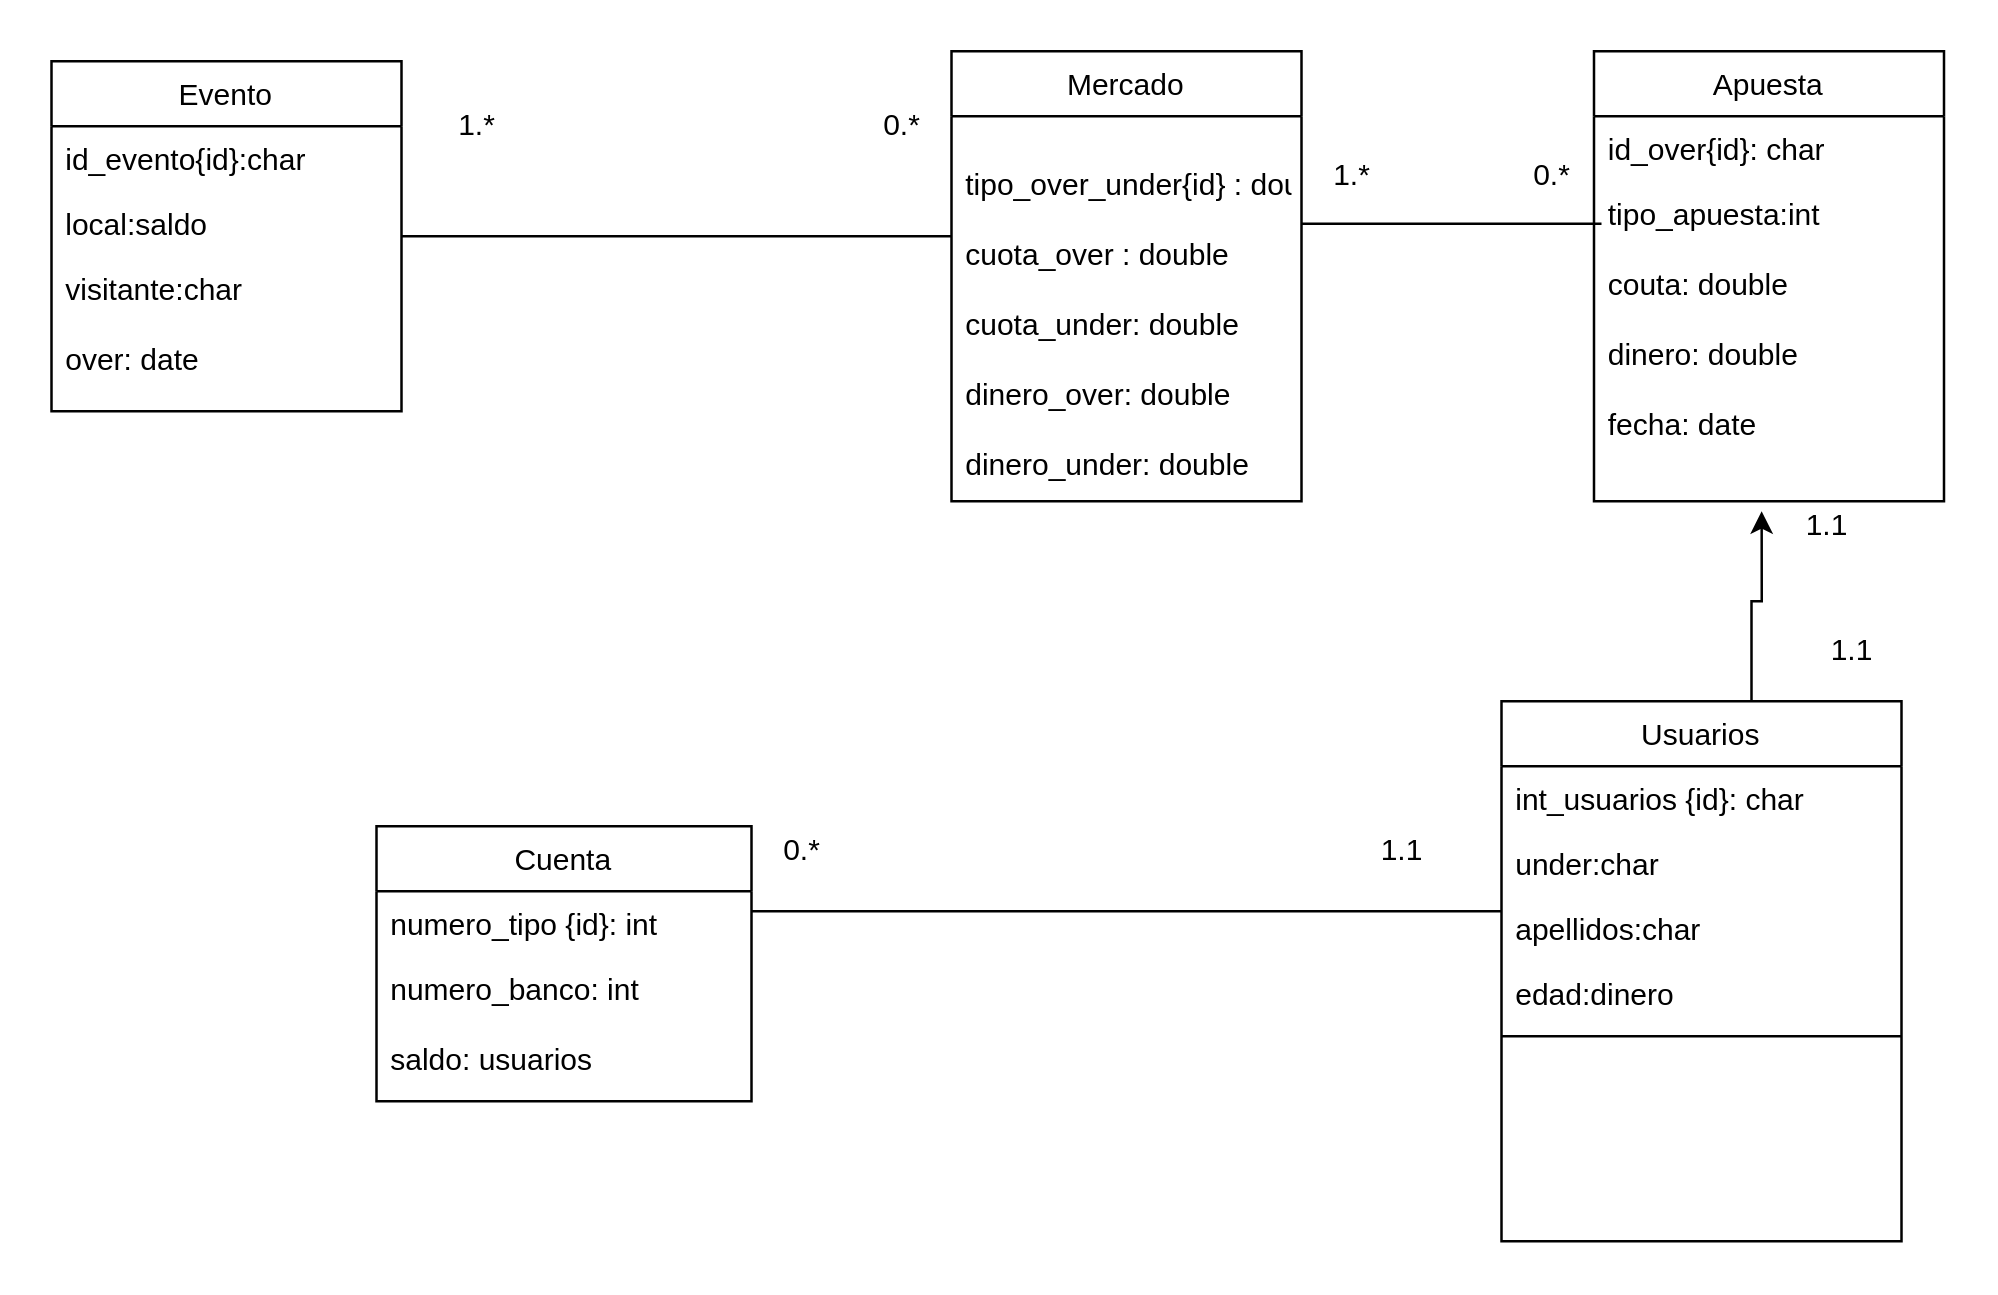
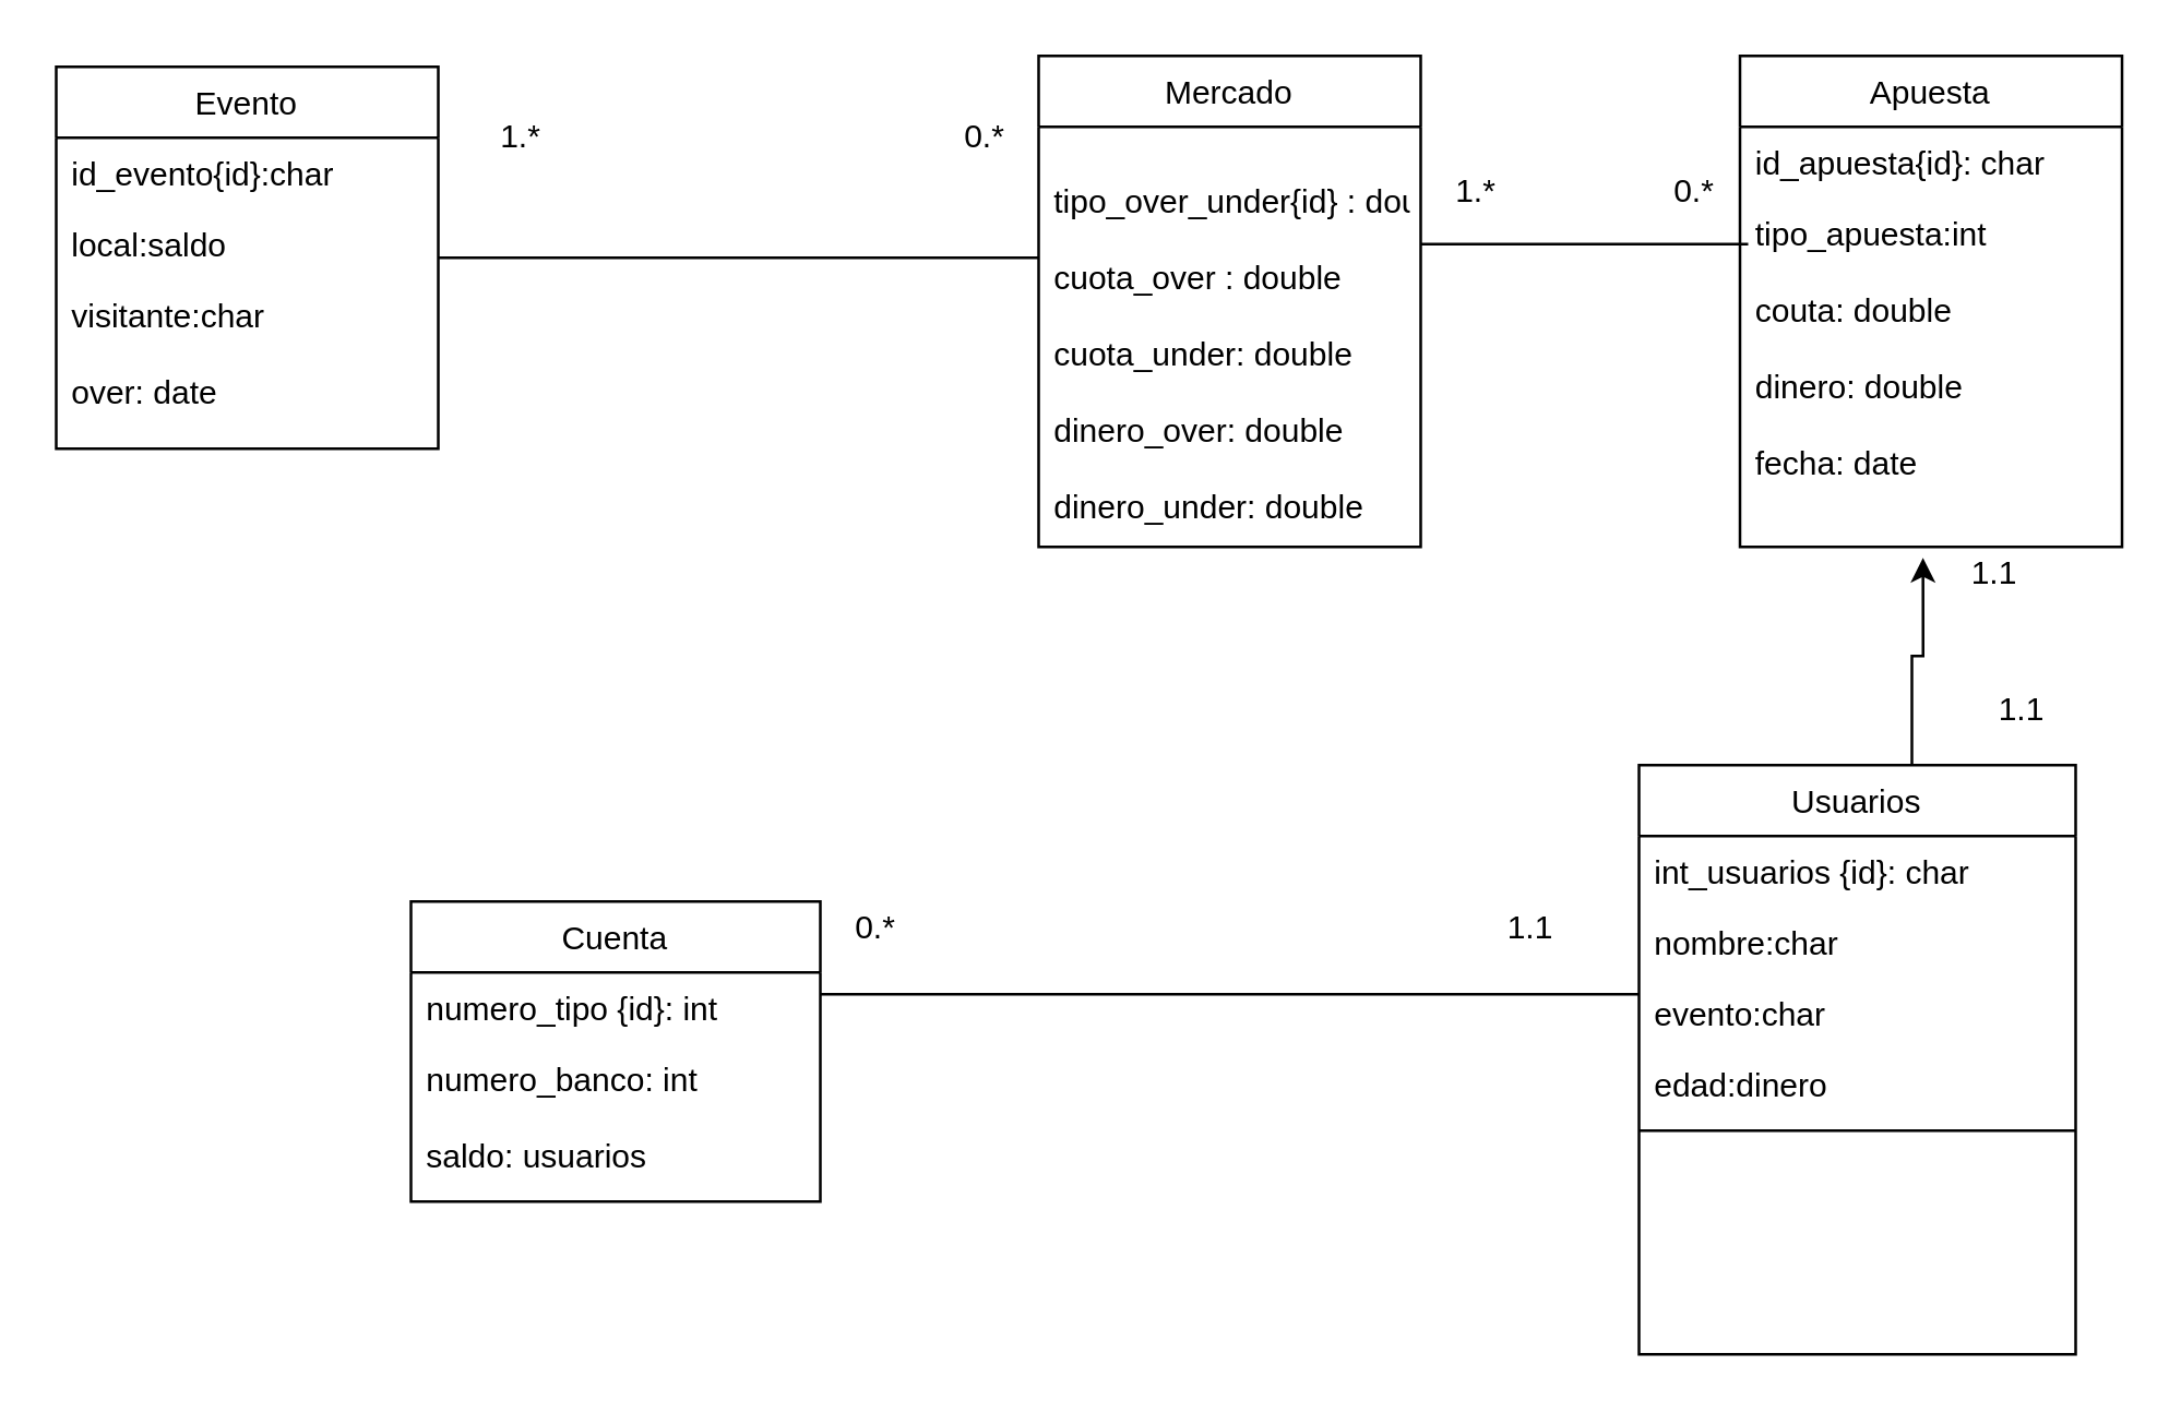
- <mxCell id="4" value="id_over{id}: char" style="text;strokeColor=none;fillColor=none;align=left;verticalAlign=top;spacingLeft=4;spacingRight=4;overflow=hidden;rotatable=0;points=[[0,0.5],[1,0.5]];portConstraint=eastwest;" parent="3" vertex="1"><mxGeometry y="26" width="140" height="26" as="geometry" /></mxCell>
+ <mxCell id="4" value="id_apuesta{id}: char" style="text;strokeColor=none;fillColor=none;align=left;verticalAlign=top;spacingLeft=4;spacingRight=4;overflow=hidden;rotatable=0;points=[[0,0.5],[1,0.5]];portConstraint=eastwest;" parent="3" vertex="1"><mxGeometry y="26" width="140" height="26" as="geometry" /></mxCell>
- <mxCell id="14" value="under:char" style="text;align=left;verticalAlign=top;spacingLeft=4;spacingRight=4;overflow=hidden;rotatable=0;points=[[0,0.5],[1,0.5]];portConstraint=eastwest;rounded=0;shadow=0;html=0;" parent="12" vertex="1"><mxGeometry y="52" width="160" height="26" as="geometry" /></mxCell>
+ <mxCell id="14" value="nombre:char" style="text;align=left;verticalAlign=top;spacingLeft=4;spacingRight=4;overflow=hidden;rotatable=0;points=[[0,0.5],[1,0.5]];portConstraint=eastwest;rounded=0;shadow=0;html=0;" parent="12" vertex="1"><mxGeometry y="52" width="160" height="26" as="geometry" /></mxCell>
- <mxCell id="15" value="apellidos:char" style="text;align=left;verticalAlign=top;spacingLeft=4;spacingRight=4;overflow=hidden;rotatable=0;points=[[0,0.5],[1,0.5]];portConstraint=eastwest;rounded=0;shadow=0;html=0;" parent="12" vertex="1"><mxGeometry y="78" width="160" height="26" as="geometry" /></mxCell>
+ <mxCell id="15" value="evento:char" style="text;align=left;verticalAlign=top;spacingLeft=4;spacingRight=4;overflow=hidden;rotatable=0;points=[[0,0.5],[1,0.5]];portConstraint=eastwest;rounded=0;shadow=0;html=0;" parent="12" vertex="1"><mxGeometry y="78" width="160" height="26" as="geometry" /></mxCell>
